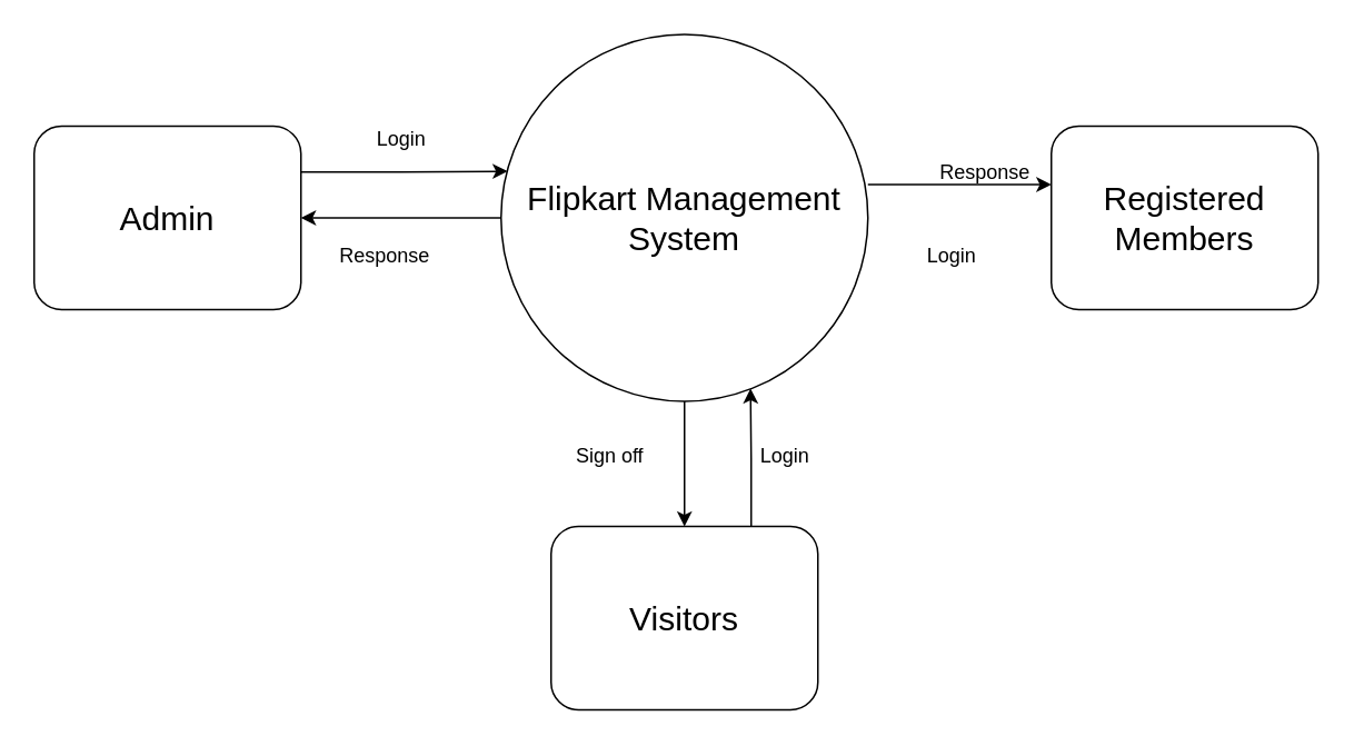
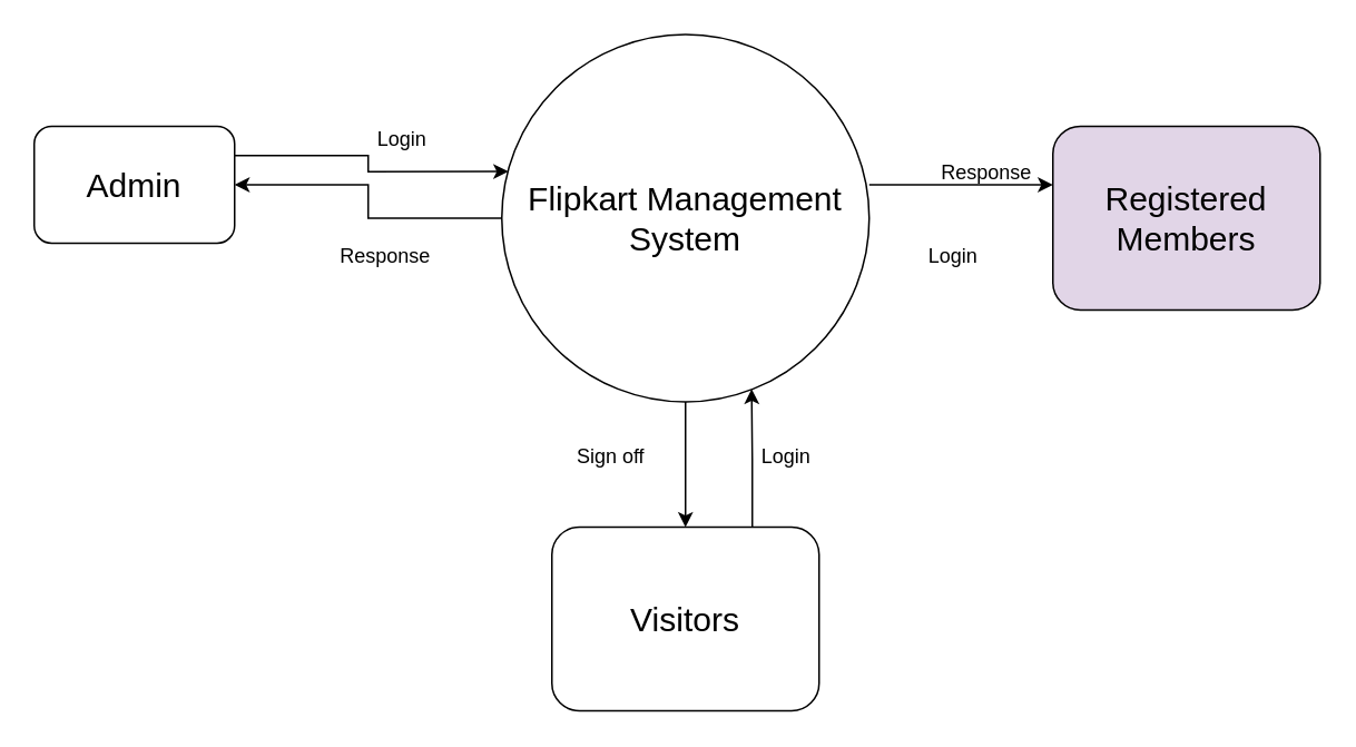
- <mxCell id="6" value="&lt;font style=&quot;font-size: 20px;&quot;&gt;Admin&lt;/font&gt;" style="rounded=1;whiteSpace=wrap;html=1;" parent="1" vertex="1"><mxGeometry x="20" y="75" width="160" height="110" as="geometry" /></mxCell>
+ <mxCell id="6" value="&lt;font style=&quot;font-size: 20px;&quot;&gt;Admin&lt;/font&gt;" style="rounded=1;whiteSpace=wrap;html=1;" parent="1" vertex="1"><mxGeometry x="20" y="75" width="120" height="70" as="geometry" /></mxCell>
- <mxCell id="7" value="&lt;font style=&quot;font-size: 20px;&quot;&gt;Registered Members&lt;/font&gt;" style="rounded=1;whiteSpace=wrap;html=1;" parent="1" vertex="1"><mxGeometry x="630" y="75" width="160" height="110" as="geometry" /></mxCell>
+ <mxCell id="7" value="&lt;font style=&quot;font-size: 20px;&quot;&gt;Registered Members&lt;/font&gt;" style="rounded=1;whiteSpace=wrap;html=1;fillColor=#e1d5e7;" parent="1" vertex="1"><mxGeometry x="630" y="75" width="160" height="110" as="geometry" /></mxCell>
